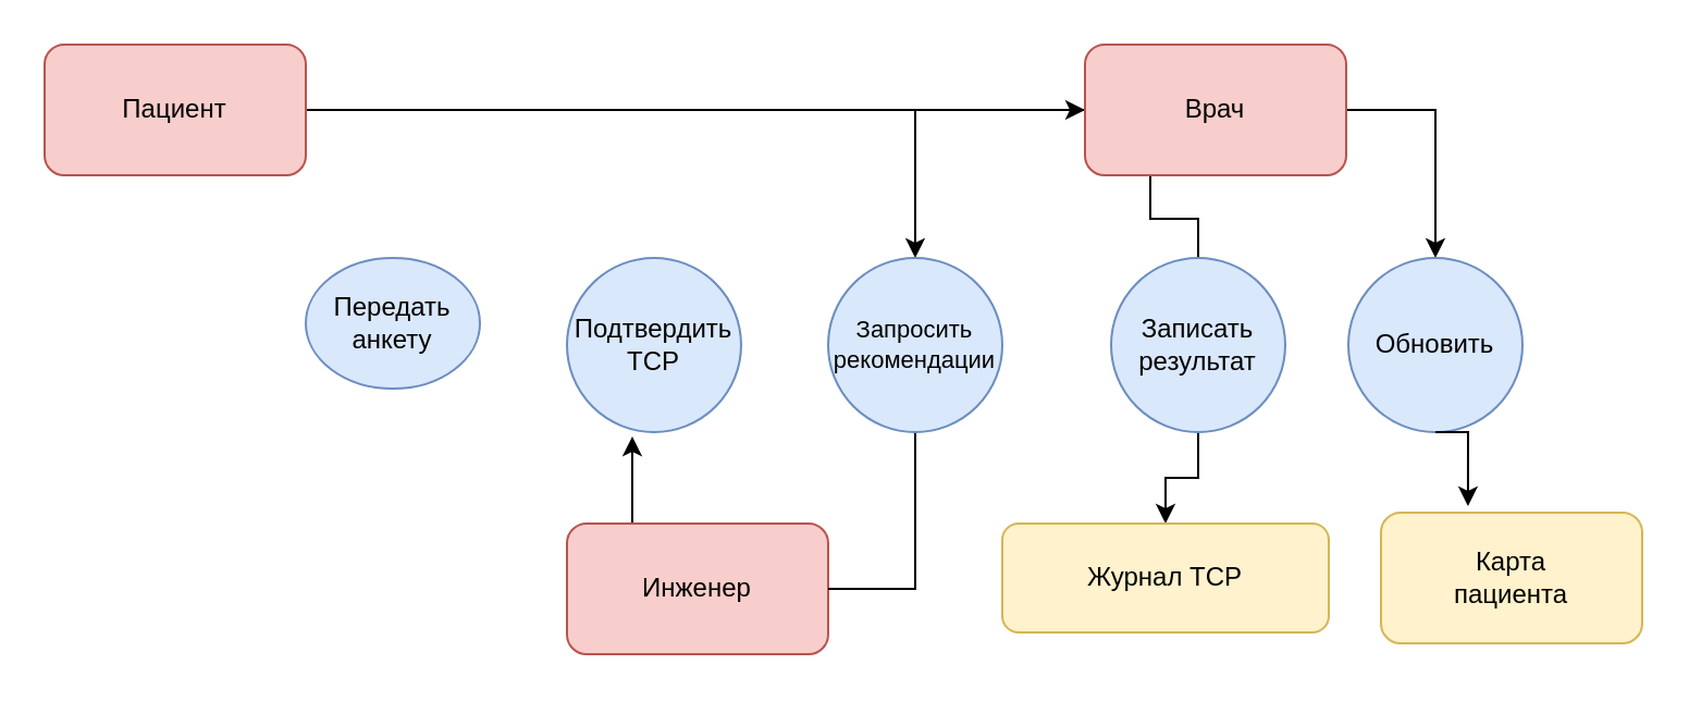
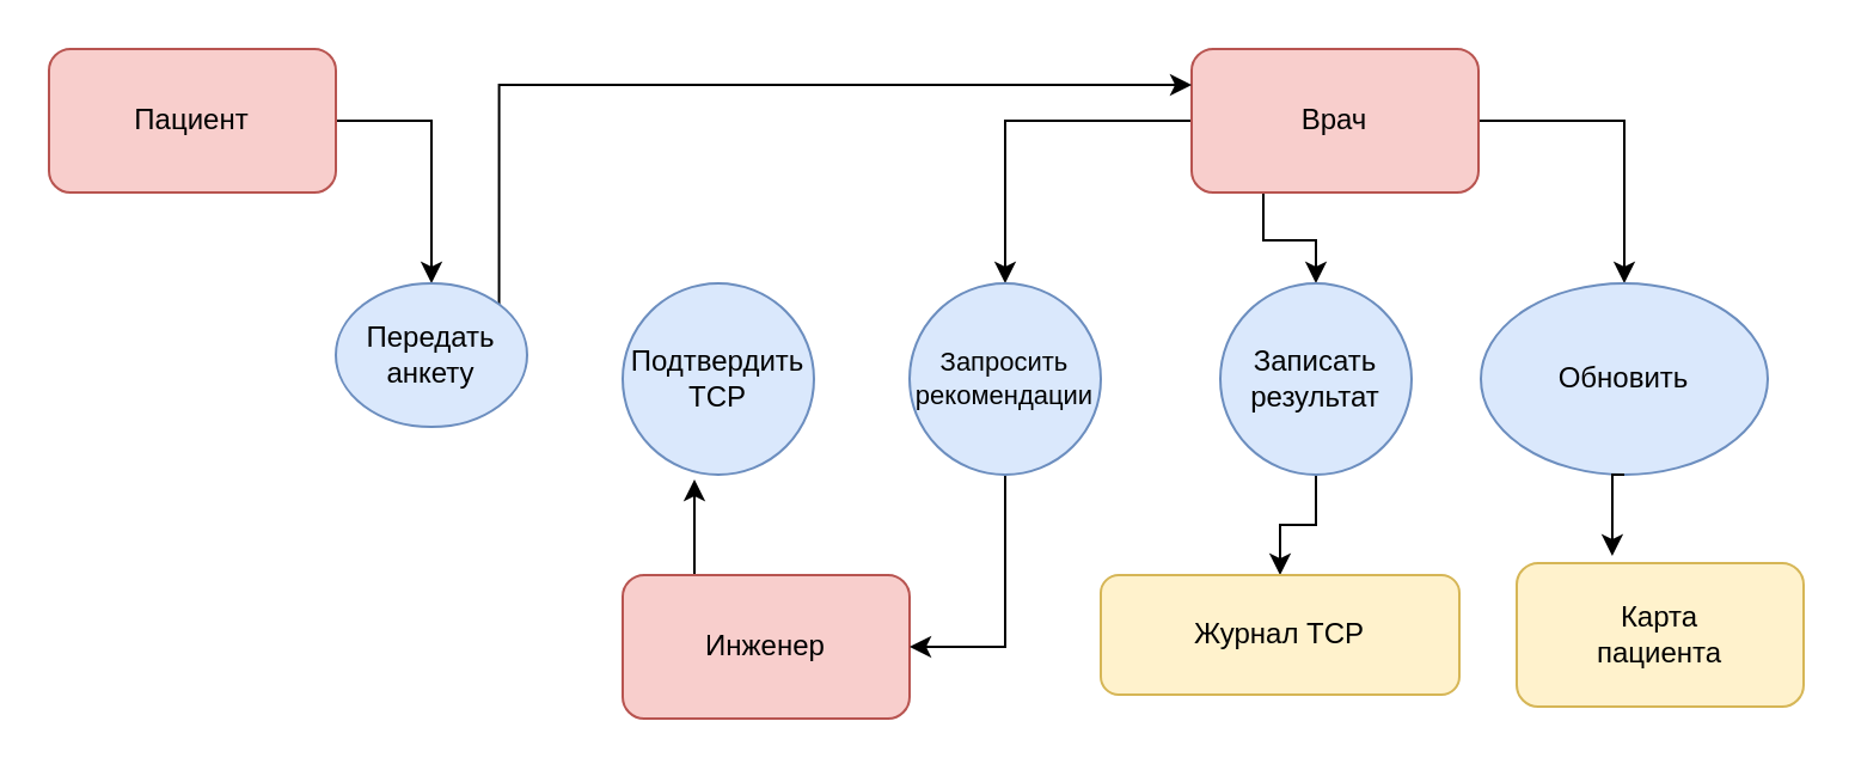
+ <mxCell id="18" style="edgeStyle=orthogonalEdgeStyle;rounded=0;orthogonalLoop=1;jettySize=auto;html=1;exitX=1;exitY=0;exitDx=0;exitDy=0;entryX=0;entryY=0.25;entryDx=0;entryDy=0;" edge="1" parent="1" source="19" target="7"><mxGeometry relative="1" as="geometry"><Array as="points"><mxPoint x="208" y="35" /></Array></mxGeometry></mxCell>
- <mxCell id="2" style="edgeStyle=orthogonalEdgeStyle;rounded=0;orthogonalLoop=1;jettySize=auto;html=1;exitX=1;exitY=0.5;exitDx=0;exitDy=0;" edge="1" parent="1" source="3" target="7"><mxGeometry relative="1" as="geometry" /></mxCell>
+ <mxCell id="2" style="edgeStyle=orthogonalEdgeStyle;rounded=0;orthogonalLoop=1;jettySize=auto;html=1;exitX=1;exitY=0.5;exitDx=0;exitDy=0;entryX=0.5;entryY=0;entryDx=0;entryDy=0;" edge="1" parent="1" source="3" target="19"><mxGeometry relative="1" as="geometry" /></mxCell>
- <mxCell id="4" style="edgeStyle=orthogonalEdgeStyle;rounded=0;orthogonalLoop=1;jettySize=auto;html=1;exitX=0.25;exitY=1;exitDx=0;exitDy=0;endArrow=none;" edge="1" parent="1" source="7" target="15"><mxGeometry relative="1" as="geometry" /></mxCell>
+ <mxCell id="4" style="edgeStyle=orthogonalEdgeStyle;rounded=0;orthogonalLoop=1;jettySize=auto;html=1;exitX=0.25;exitY=1;exitDx=0;exitDy=0;" edge="1" parent="1" source="7" target="15"><mxGeometry relative="1" as="geometry" /></mxCell>
- <mxCell id="13" value="Обновить" style="ellipse;whiteSpace=wrap;html=1;aspect=fixed;fillColor=#dae8fc;strokeColor=#6c8ebf;" vertex="1" parent="1"><mxGeometry x="619" y="118" width="80" height="80" as="geometry" /></mxCell>
+ <mxCell id="13" value="Обновить" style="ellipse;whiteSpace=wrap;html=1;aspect=fixed;fillColor=#dae8fc;strokeColor=#6c8ebf;" vertex="1" parent="1"><mxGeometry x="619" y="118" width="120" height="80" as="geometry" /></mxCell>
- <mxCell id="10" style="edgeStyle=orthogonalEdgeStyle;rounded=0;orthogonalLoop=1;jettySize=auto;html=1;exitX=0.5;exitY=1;exitDx=0;exitDy=0;entryX=1;entryY=0.5;entryDx=0;entryDy=0;endArrow=none;" edge="1" parent="1" source="11" target="9"><mxGeometry relative="1" as="geometry" /></mxCell>
+ <mxCell id="10" style="edgeStyle=orthogonalEdgeStyle;rounded=0;orthogonalLoop=1;jettySize=auto;html=1;exitX=0.5;exitY=1;exitDx=0;exitDy=0;entryX=1;entryY=0.5;entryDx=0;entryDy=0;" edge="1" parent="1" source="11" target="9"><mxGeometry relative="1" as="geometry" /></mxCell>
